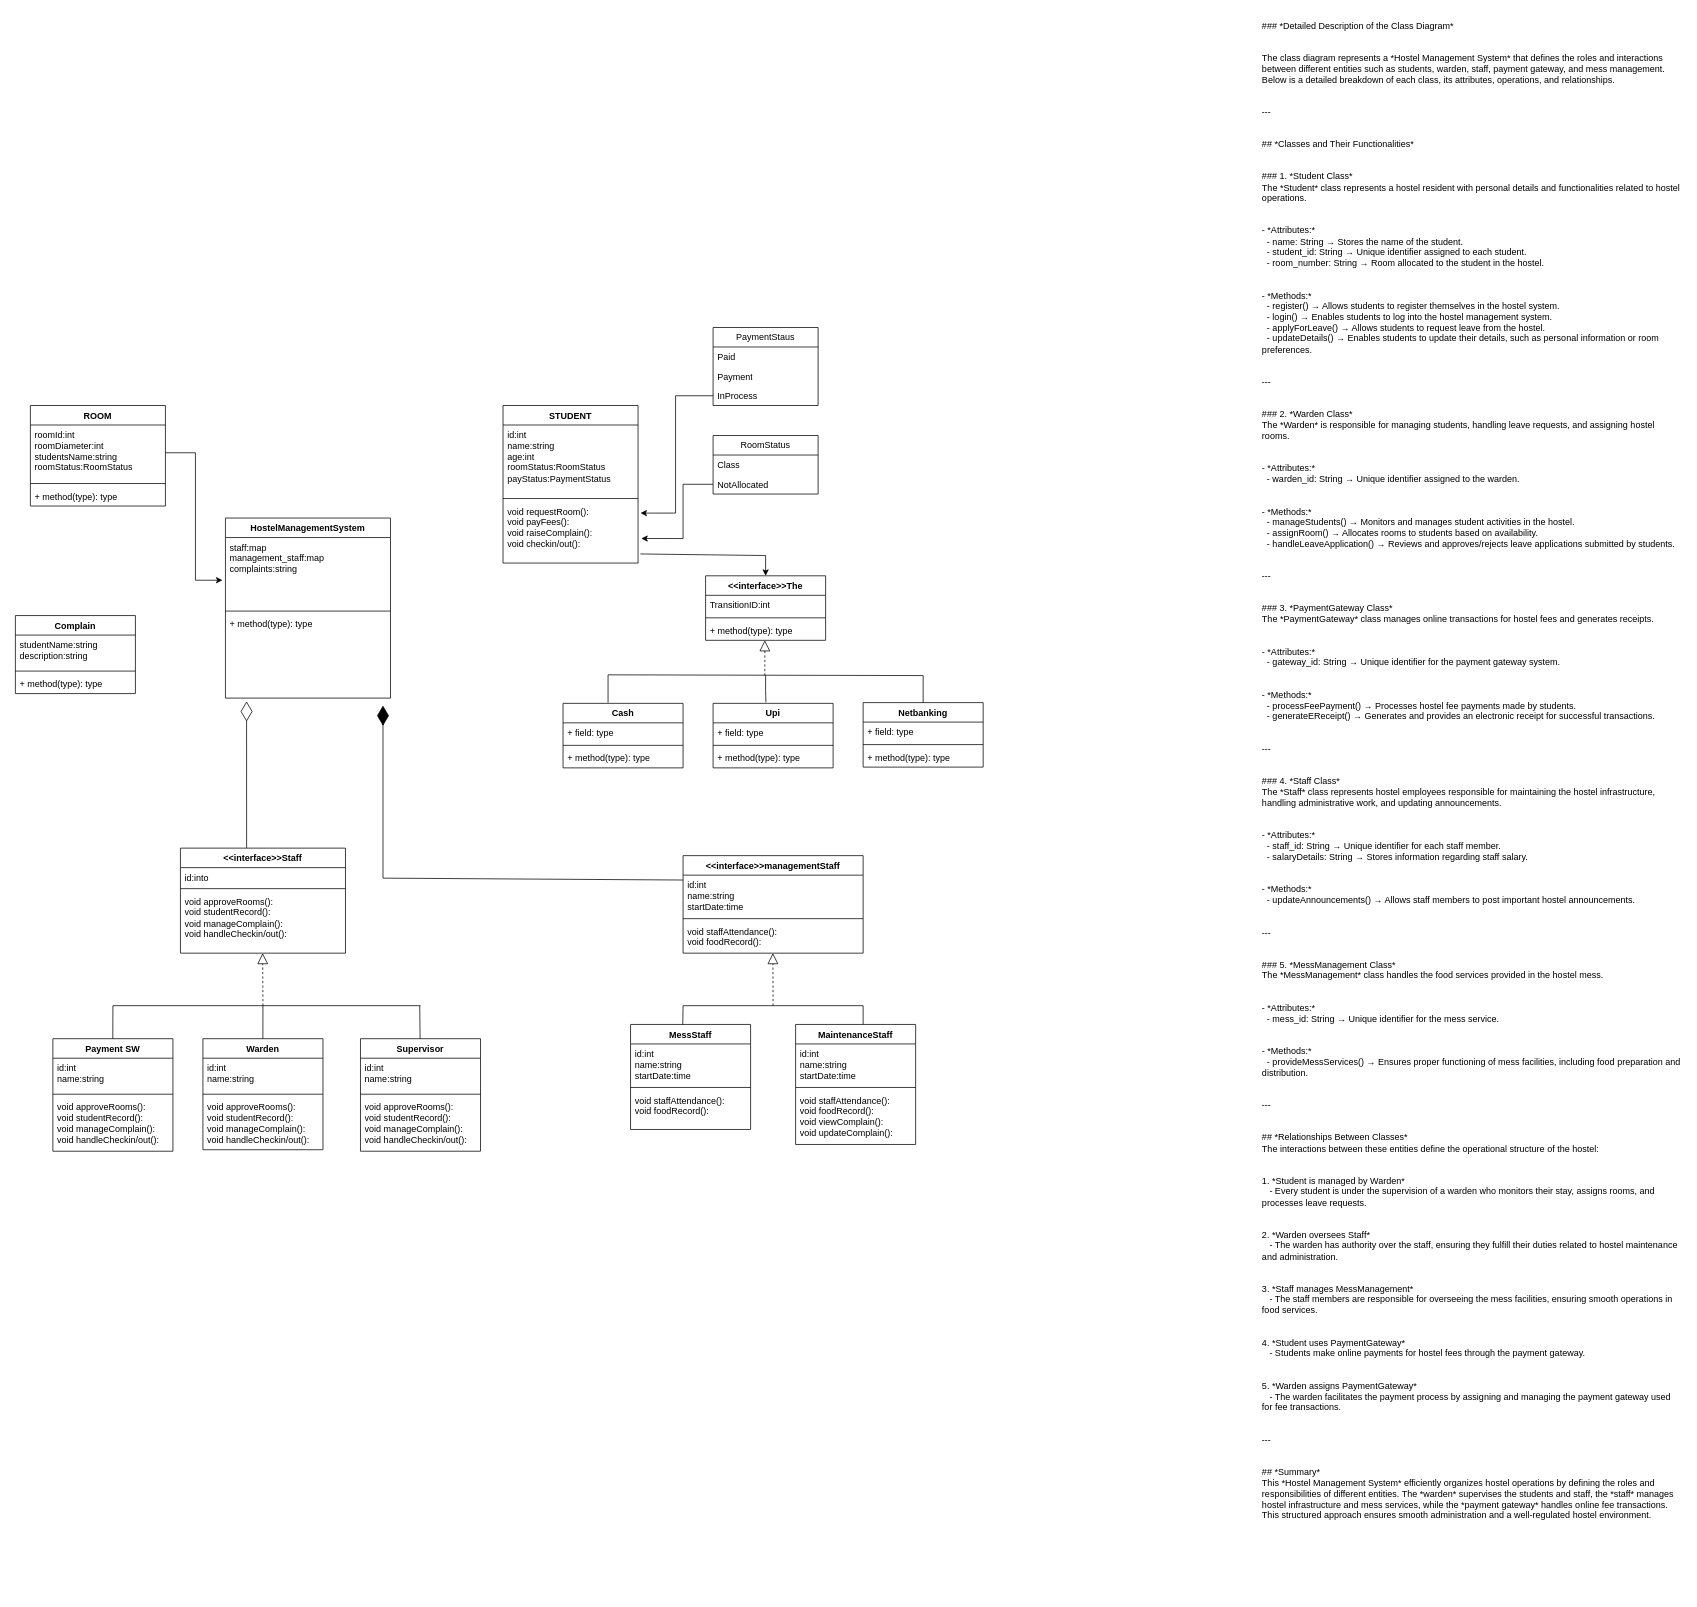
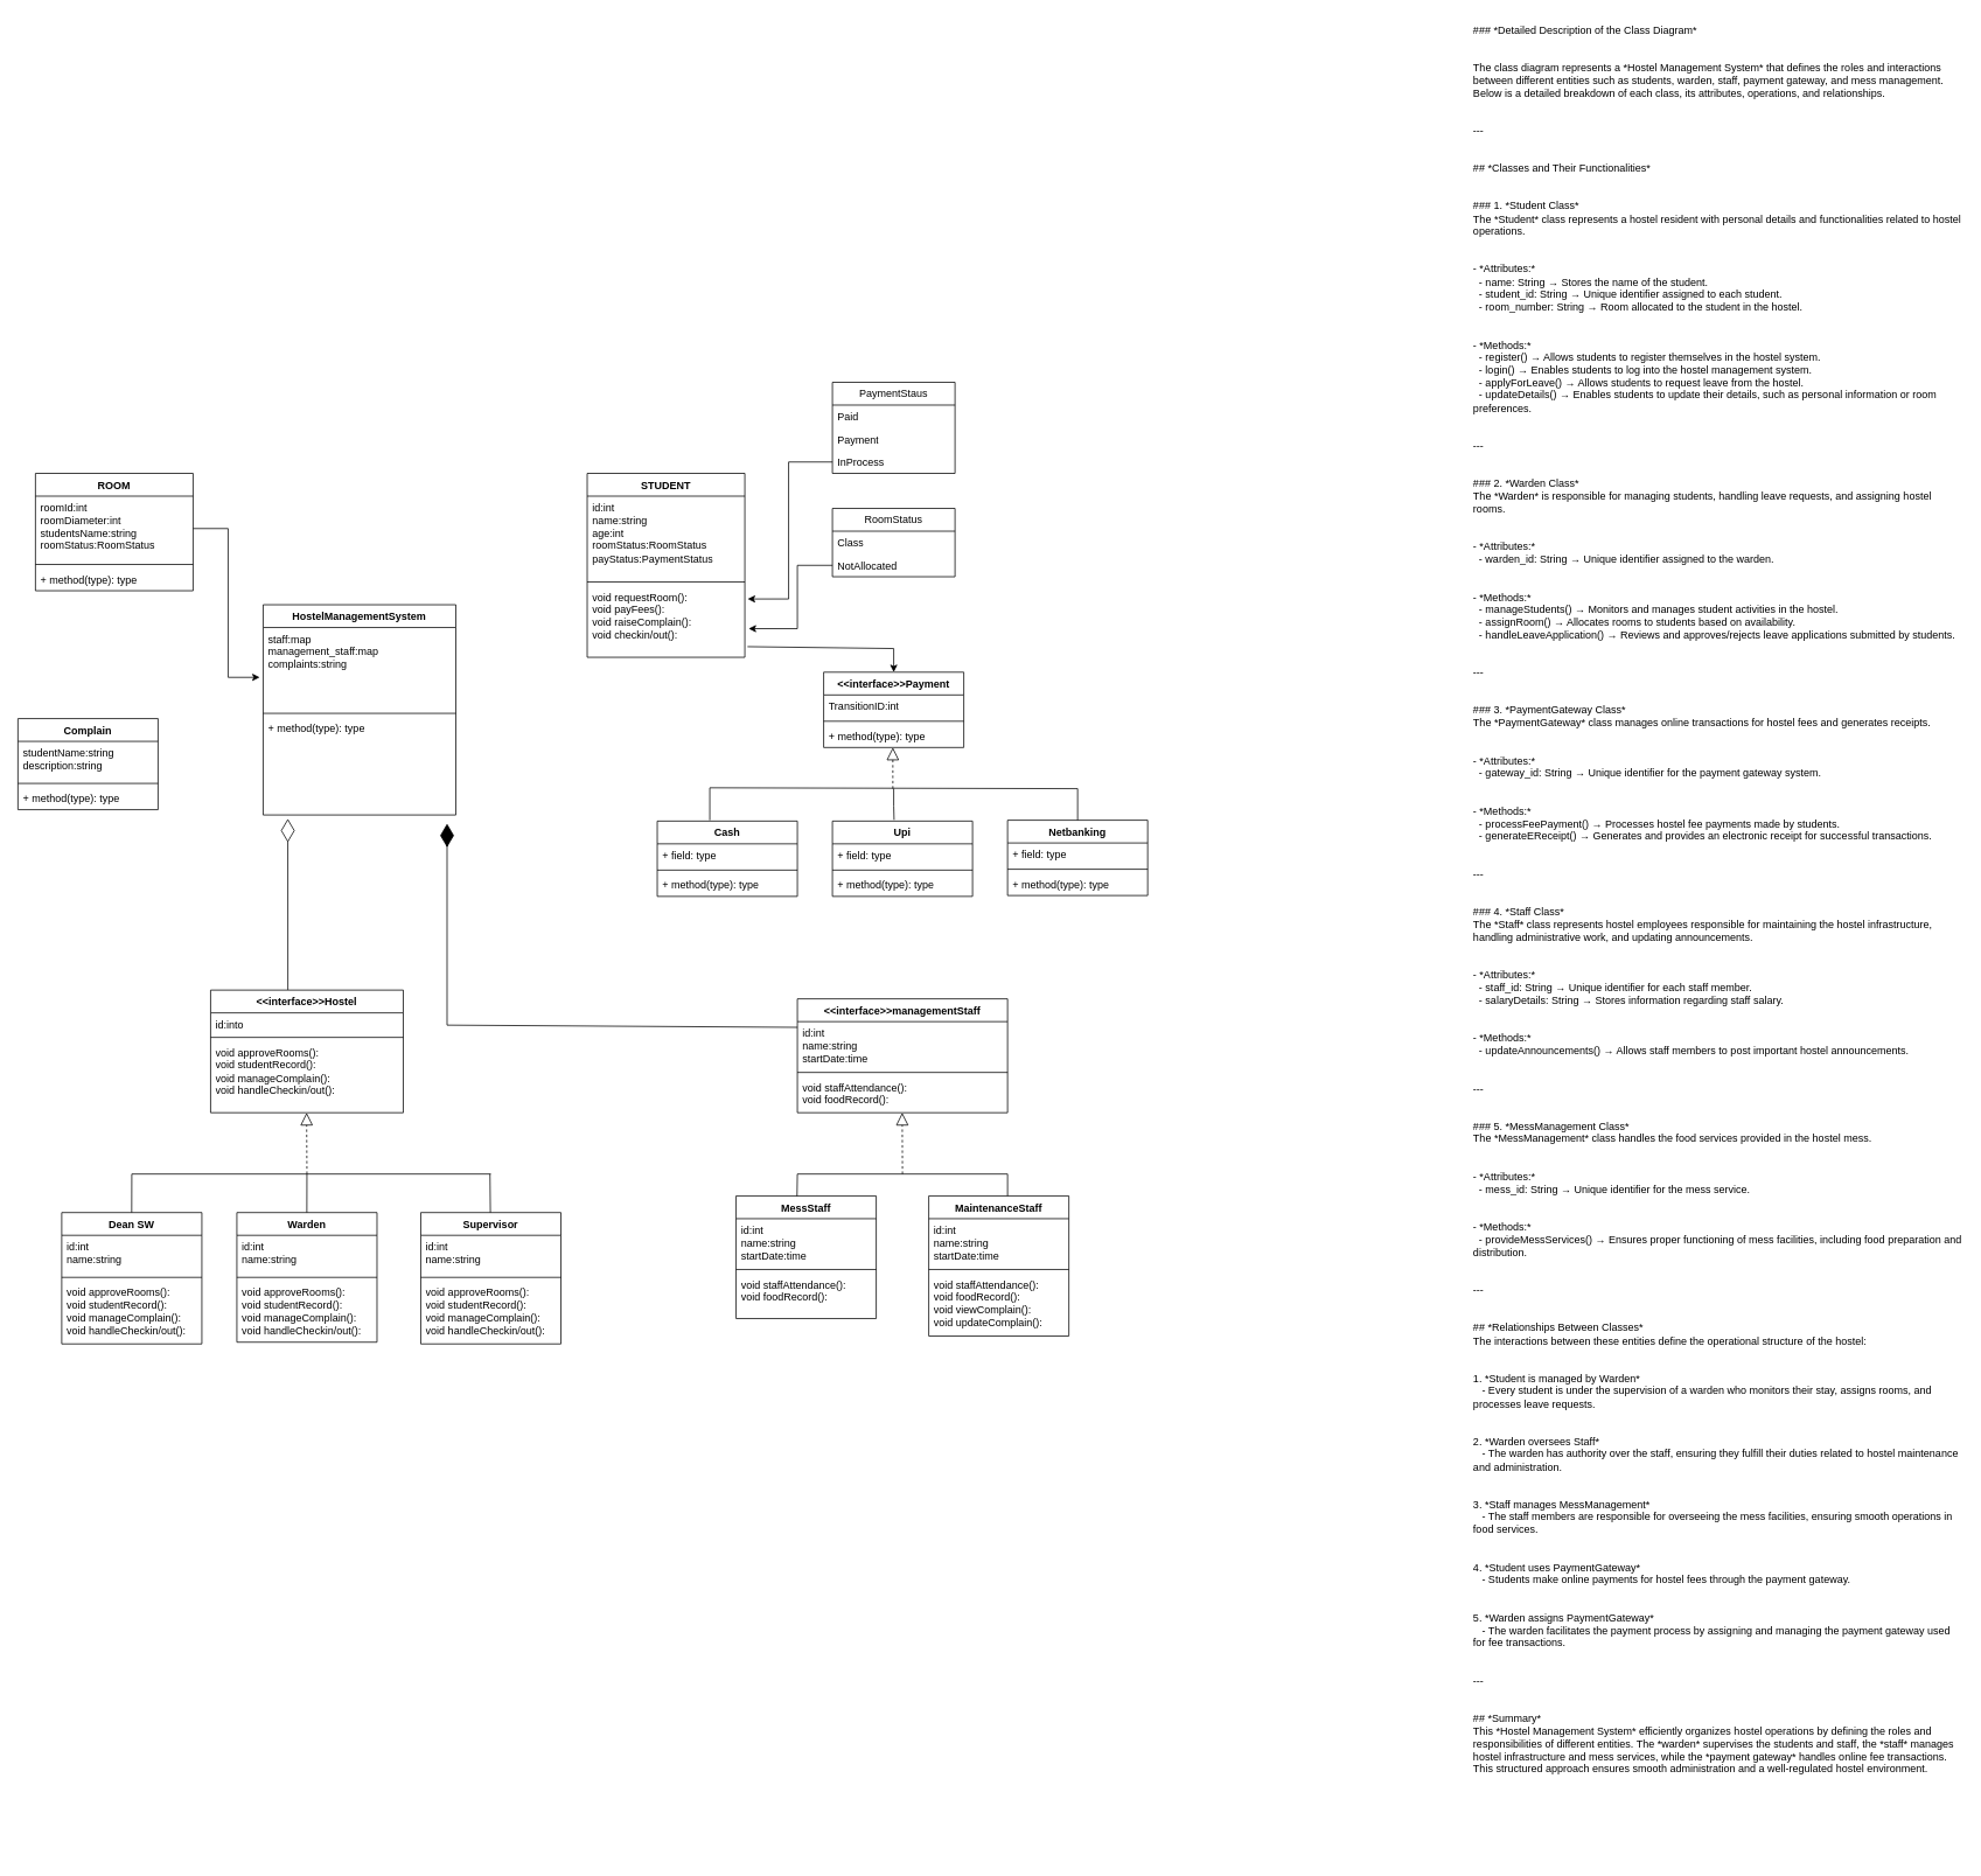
- <mxCell id="56" value="&amp;lt;&amp;lt;interface&amp;gt;&amp;gt;The" style="swimlane;fontStyle=1;align=center;verticalAlign=top;childLayout=stackLayout;horizontal=1;startSize=26;horizontalStack=0;resizeParent=1;resizeParentMax=0;resizeLast=0;collapsible=1;marginBottom=0;whiteSpace=wrap;html=1;" parent="1" vertex="1"><mxGeometry x="940" y="767" width="160" height="86" as="geometry" /></mxCell>
+ <mxCell id="56" value="&amp;lt;&amp;lt;interface&amp;gt;&amp;gt;Payment" style="swimlane;fontStyle=1;align=center;verticalAlign=top;childLayout=stackLayout;horizontal=1;startSize=26;horizontalStack=0;resizeParent=1;resizeParentMax=0;resizeLast=0;collapsible=1;marginBottom=0;whiteSpace=wrap;html=1;" parent="1" vertex="1"><mxGeometry x="940" y="767" width="160" height="86" as="geometry" /></mxCell>
- <mxCell id="6" value="&amp;lt;&amp;lt;interface&amp;gt;&amp;gt;Staff" style="swimlane;fontStyle=1;align=center;verticalAlign=top;childLayout=stackLayout;horizontal=1;startSize=26;horizontalStack=0;resizeParent=1;resizeParentMax=0;resizeLast=0;collapsible=1;marginBottom=0;whiteSpace=wrap;html=1;" parent="1" vertex="1"><mxGeometry x="240" y="1130" width="220" height="140" as="geometry" /></mxCell>
+ <mxCell id="6" value="&amp;lt;&amp;lt;interface&amp;gt;&amp;gt;Hostel" style="swimlane;fontStyle=1;align=center;verticalAlign=top;childLayout=stackLayout;horizontal=1;startSize=26;horizontalStack=0;resizeParent=1;resizeParentMax=0;resizeLast=0;collapsible=1;marginBottom=0;whiteSpace=wrap;html=1;" parent="1" vertex="1"><mxGeometry x="240" y="1130" width="220" height="140" as="geometry" /></mxCell>
- <mxCell id="10" value="Payment SW" style="swimlane;fontStyle=1;align=center;verticalAlign=top;childLayout=stackLayout;horizontal=1;startSize=26;horizontalStack=0;resizeParent=1;resizeParentMax=0;resizeLast=0;collapsible=1;marginBottom=0;whiteSpace=wrap;html=1;" parent="1" vertex="1"><mxGeometry x="70" y="1384" width="160" height="150" as="geometry" /></mxCell>
+ <mxCell id="10" value="Dean SW" style="swimlane;fontStyle=1;align=center;verticalAlign=top;childLayout=stackLayout;horizontal=1;startSize=26;horizontalStack=0;resizeParent=1;resizeParentMax=0;resizeLast=0;collapsible=1;marginBottom=0;whiteSpace=wrap;html=1;" parent="1" vertex="1"><mxGeometry x="70" y="1384" width="160" height="150" as="geometry" /></mxCell>
